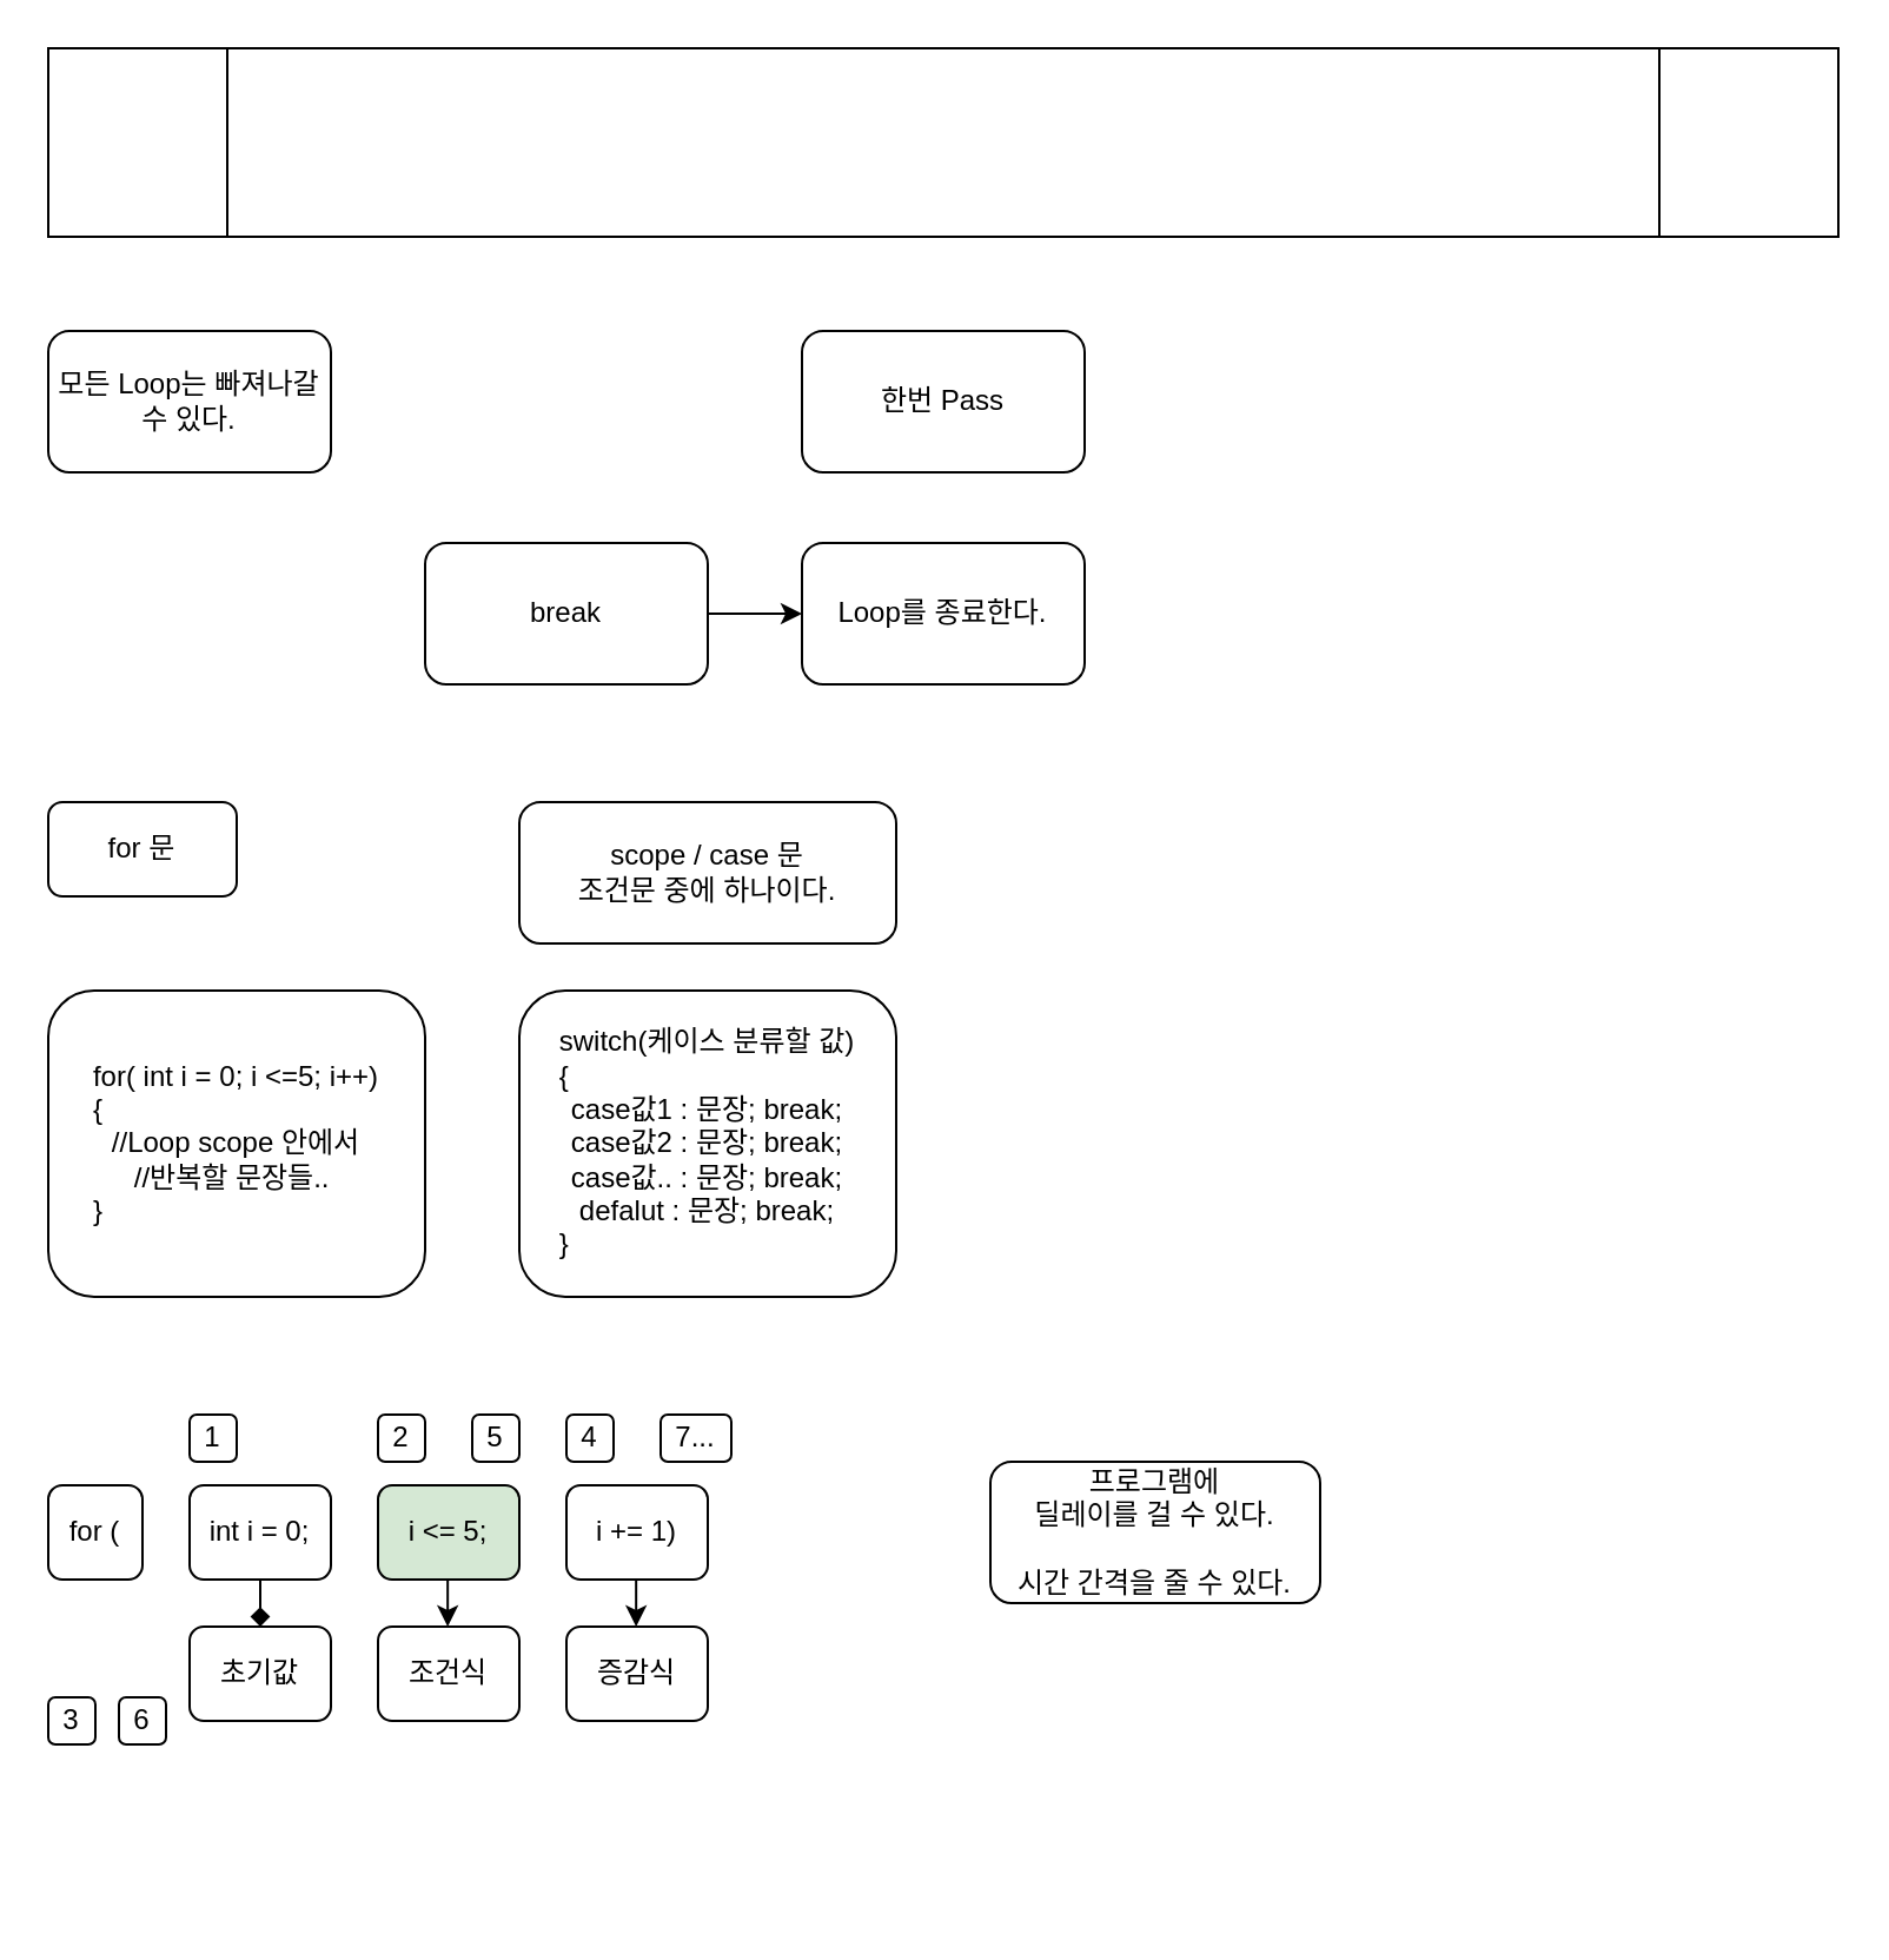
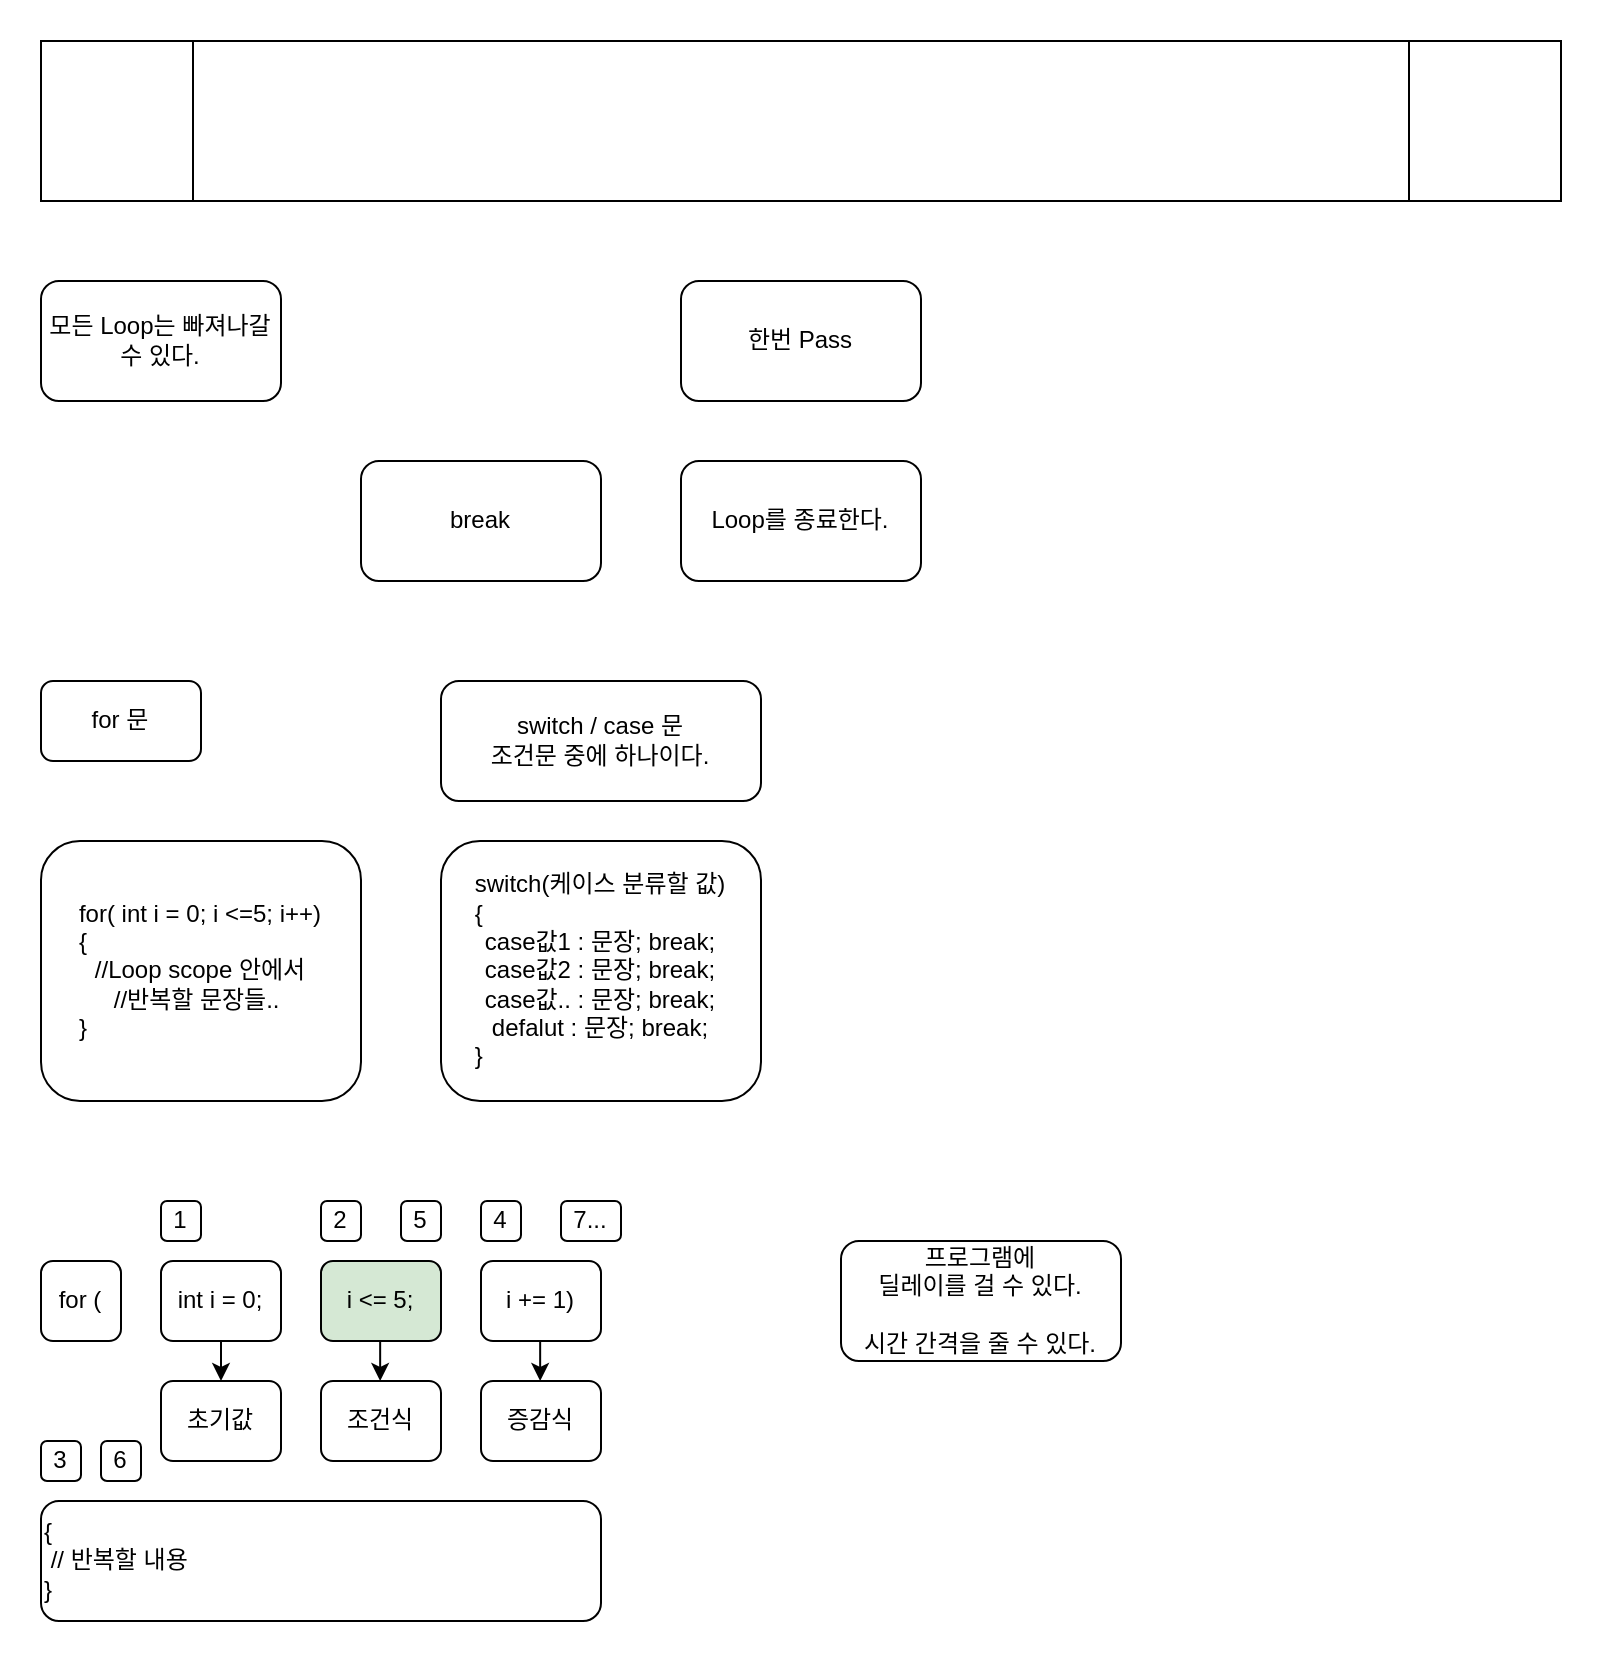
- <mxCell id="5" style="edgeStyle=orthogonalEdgeStyle;rounded=0;orthogonalLoop=1;jettySize=auto;html=1;" edge="1" parent="1" source="6" target="7"><mxGeometry relative="1" as="geometry" /></mxCell>
- <mxCell id="9" value="scope / case 문&lt;br&gt;조건문 중에 하나이다." style="rounded=1;whiteSpace=wrap;html=1;" vertex="1" parent="1"><mxGeometry x="220" y="340" width="160" height="60" as="geometry" /></mxCell>
+ <mxCell id="9" value="switch / case 문&lt;br&gt;조건문 중에 하나이다." style="rounded=1;whiteSpace=wrap;html=1;" vertex="1" parent="1"><mxGeometry x="220" y="340" width="160" height="60" as="geometry" /></mxCell>
- <mxCell id="20" value="" style="endArrow=diamond;html=1;rounded=0;exitX=0.5;exitY=1;exitDx=0;exitDy=0;entryX=0.5;entryY=0;entryDx=0;entryDy=0;" edge="1" parent="1" source="13" target="17"><mxGeometry width="50" height="50" relative="1" as="geometry"><mxPoint x="390" y="590" as="sourcePoint" /><mxPoint x="440" y="540" as="targetPoint" /></mxGeometry></mxCell>
+ <mxCell id="20" value="" style="endArrow=classic;html=1;rounded=0;exitX=0.5;exitY=1;exitDx=0;exitDy=0;entryX=0.5;entryY=0;entryDx=0;entryDy=0;" edge="1" parent="1" source="13" target="17"><mxGeometry width="50" height="50" relative="1" as="geometry"><mxPoint x="390" y="590" as="sourcePoint" /><mxPoint x="440" y="540" as="targetPoint" /></mxGeometry></mxCell>
+ <mxCell id="16" value="{&lt;br&gt;&lt;span style=&quot;white-space: pre;&quot;&gt; &lt;/span&gt;// 반복할 내용&lt;br&gt;}" style="rounded=1;whiteSpace=wrap;html=1;align=left;" vertex="1" parent="1"><mxGeometry x="20" y="750" width="280" height="60" as="geometry" /></mxCell>
